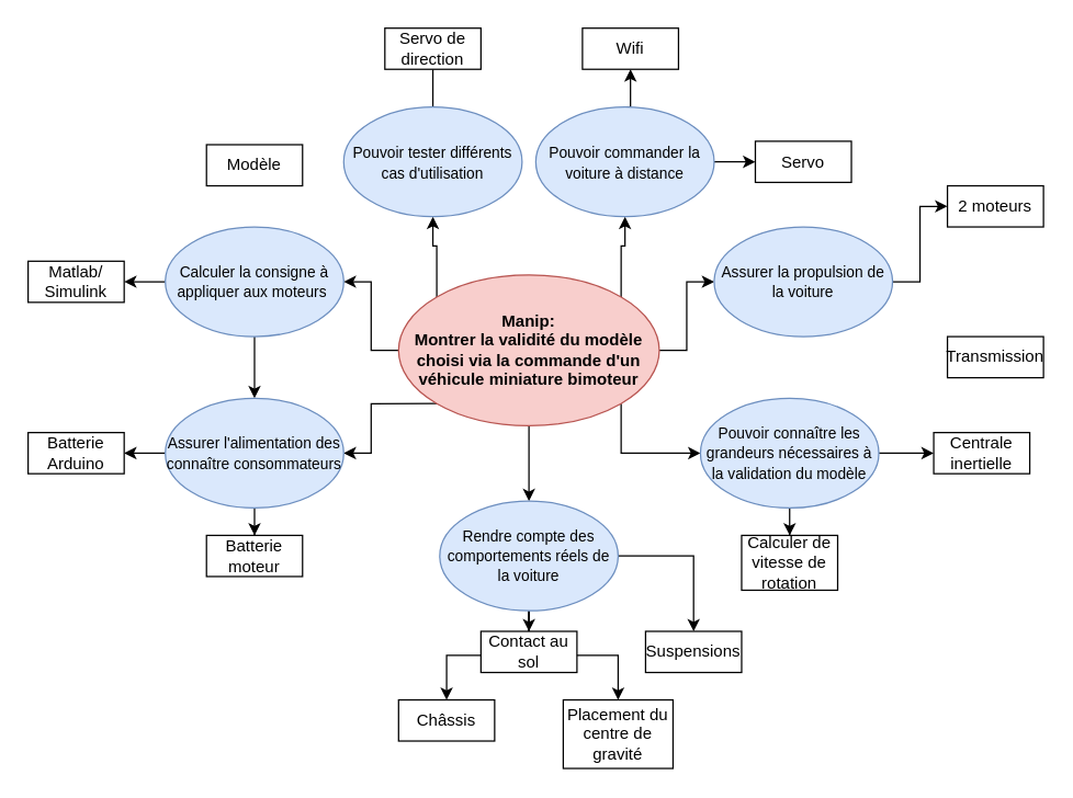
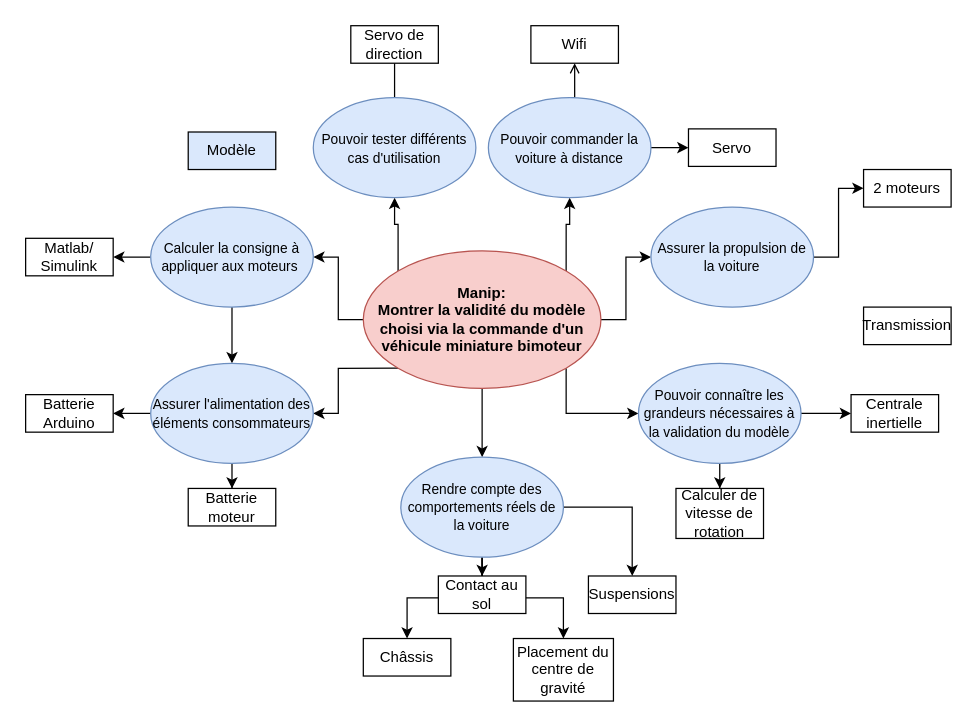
- <mxCell id="11" style="edgeStyle=orthogonalEdgeStyle;rounded=0;orthogonalLoop=1;jettySize=auto;html=1;exitX=0.5;exitY=0;exitDx=0;exitDy=0;entryX=0.5;entryY=1;entryDx=0;entryDy=0;" edge="1" parent="1" source="12" target="33"><mxGeometry relative="1" as="geometry" /></mxCell>
+ <mxCell id="11" style="edgeStyle=orthogonalEdgeStyle;rounded=0;orthogonalLoop=1;jettySize=auto;html=1;exitX=0.5;exitY=0;exitDx=0;exitDy=0;entryX=0.5;entryY=1;entryDx=0;entryDy=0;endArrow=open;" edge="1" parent="1" source="12" target="33"><mxGeometry relative="1" as="geometry" /></mxCell>
- <mxCell id="39" value="Modèle" style="whiteSpace=wrap;html=1;" vertex="1" parent="1"><mxGeometry x="150" y="105" width="70" height="30" as="geometry" /></mxCell>
+ <mxCell id="39" value="Modèle" style="whiteSpace=wrap;html=1;fillColor=#dae8fc;" vertex="1" parent="1"><mxGeometry x="150" y="105" width="70" height="30" as="geometry" /></mxCell>
- <mxCell id="21" value="&lt;font style=&quot;font-size: 11px;&quot;&gt;Assurer l'alimentation des connaître consommateurs&lt;/font&gt;" style="ellipse;whiteSpace=wrap;html=1;fillColor=#dae8fc;strokeColor=#6c8ebf;" vertex="1" parent="1"><mxGeometry x="120" y="290" width="130" height="80" as="geometry" /></mxCell>
+ <mxCell id="21" value="&lt;font style=&quot;font-size: 11px;&quot;&gt;Assurer l'alimentation des éléments consommateurs&lt;/font&gt;" style="ellipse;whiteSpace=wrap;html=1;fillColor=#dae8fc;strokeColor=#6c8ebf;" vertex="1" parent="1"><mxGeometry x="120" y="290" width="130" height="80" as="geometry" /></mxCell>
